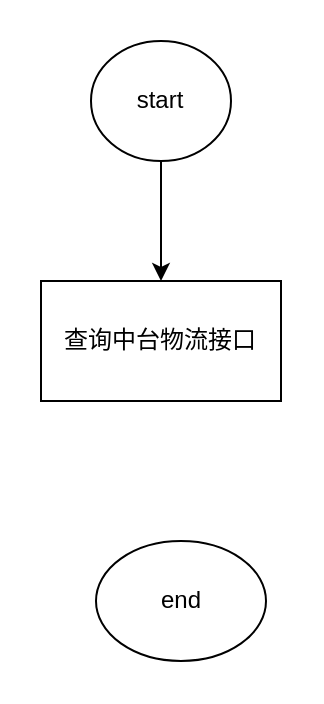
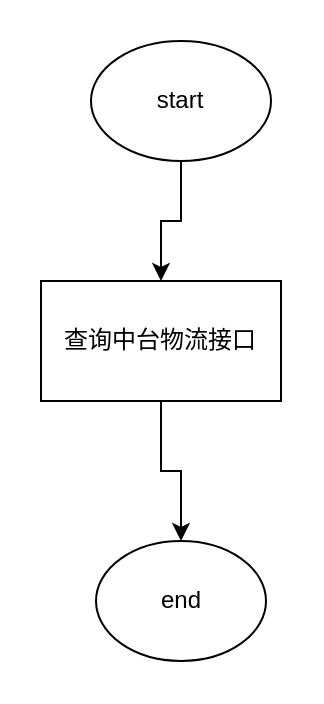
- <mxCell id="3" value="start" style="ellipse;whiteSpace=wrap;html=1;" vertex="1" parent="1"><mxGeometry x="45" y="20" width="70" height="60" as="geometry" /></mxCell>
+ <mxCell id="3" value="start" style="ellipse;whiteSpace=wrap;html=1;" vertex="1" parent="1"><mxGeometry x="45" y="20" width="90" height="60" as="geometry" /></mxCell>
+ <mxCell id="4" value="" style="edgeStyle=orthogonalEdgeStyle;rounded=0;orthogonalLoop=1;jettySize=auto;html=1;" edge="1" parent="1" source="5" target="6"><mxGeometry relative="1" as="geometry" /></mxCell>
